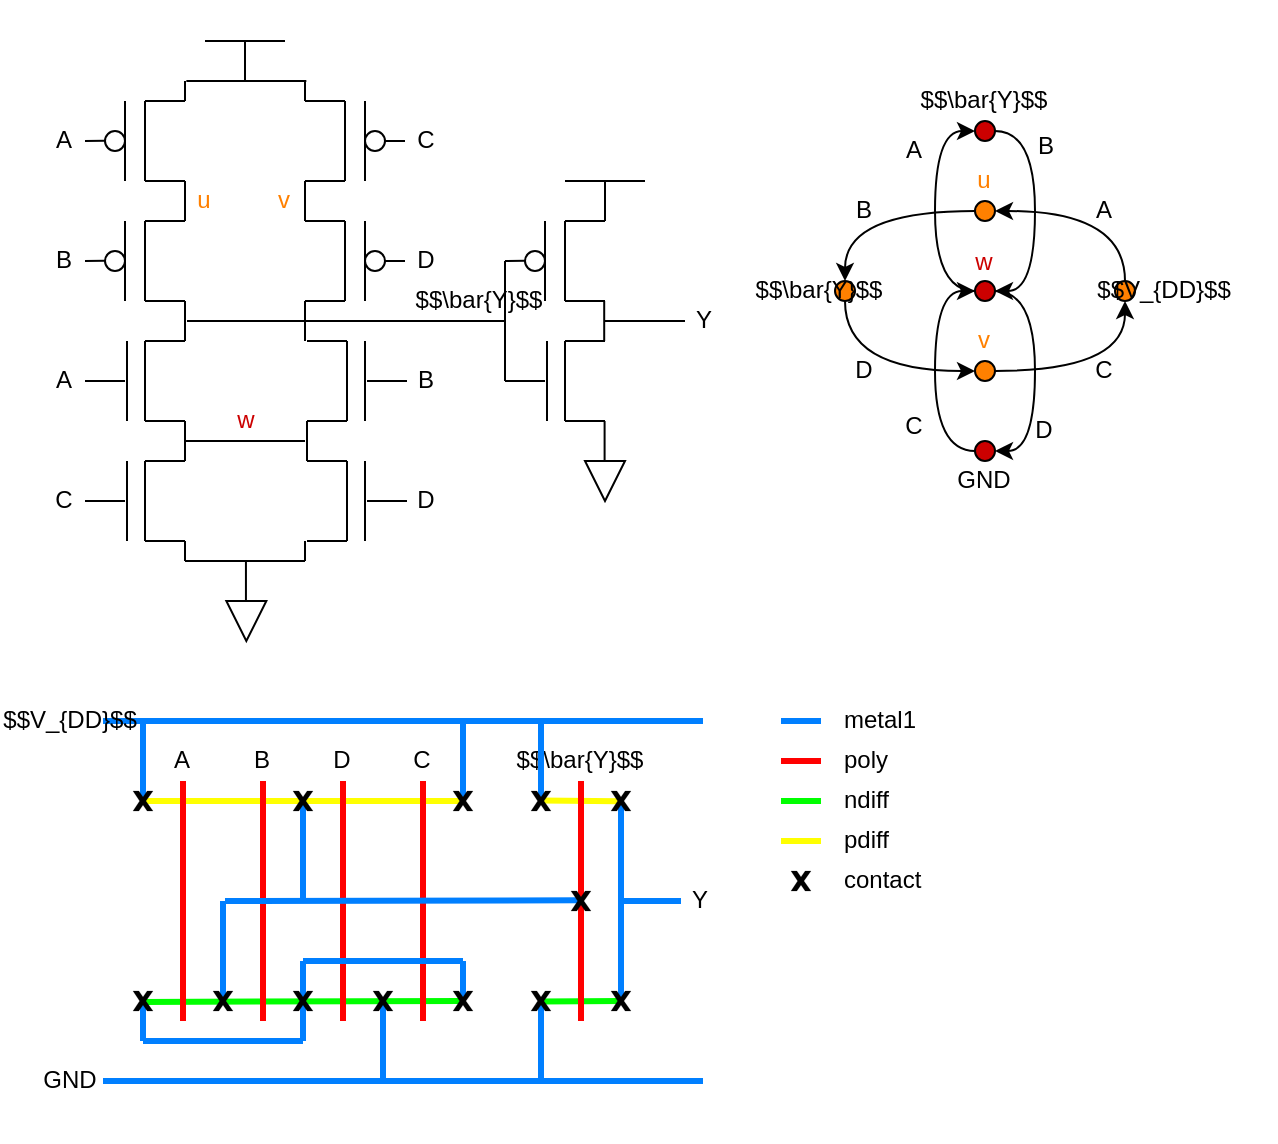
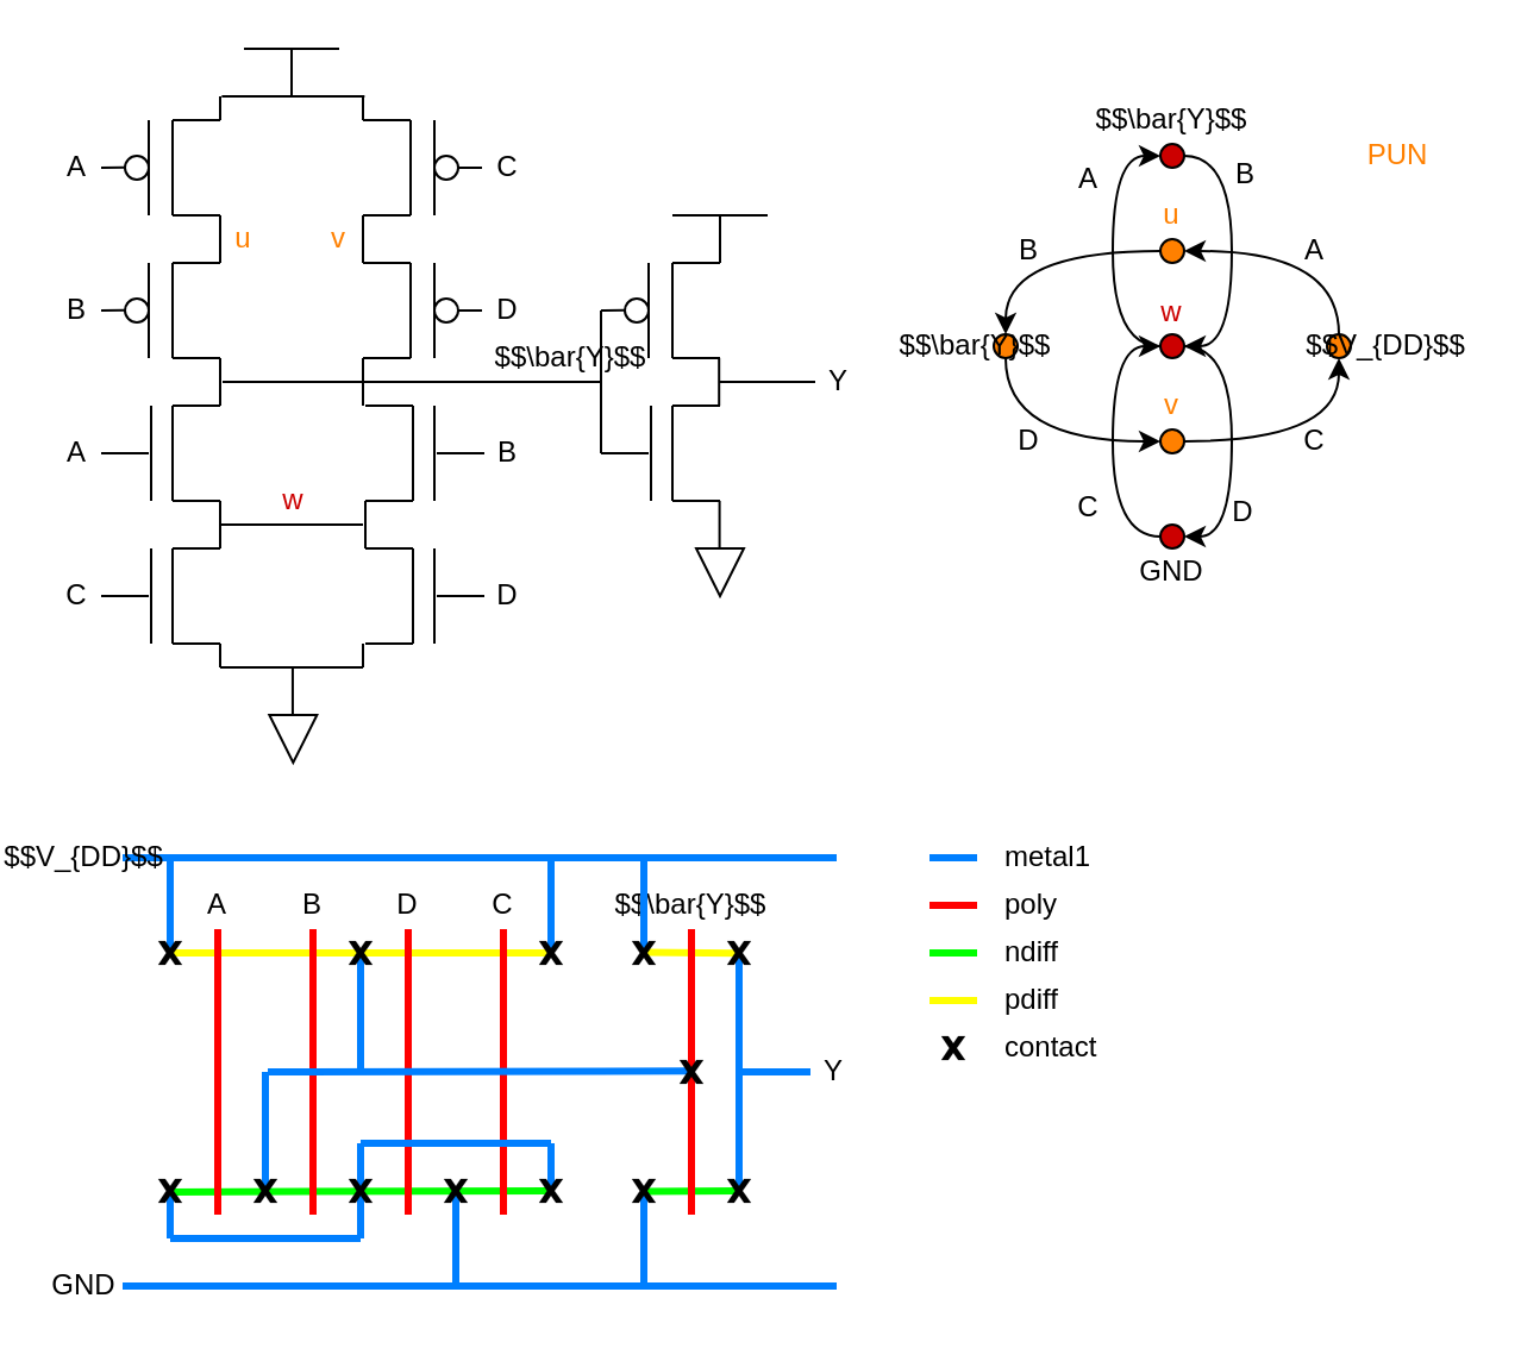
+ <mxCell id="156" value="&lt;font style=&quot;color: rgb(255, 128, 0);&quot;&gt;PUN&lt;/font&gt;" style="text;html=1;align=center;verticalAlign=middle;whiteSpace=wrap;rounded=0;" parent="124" vertex="1"><mxGeometry x="155" y="10" width="60" height="30" as="geometry" /></mxCell>
